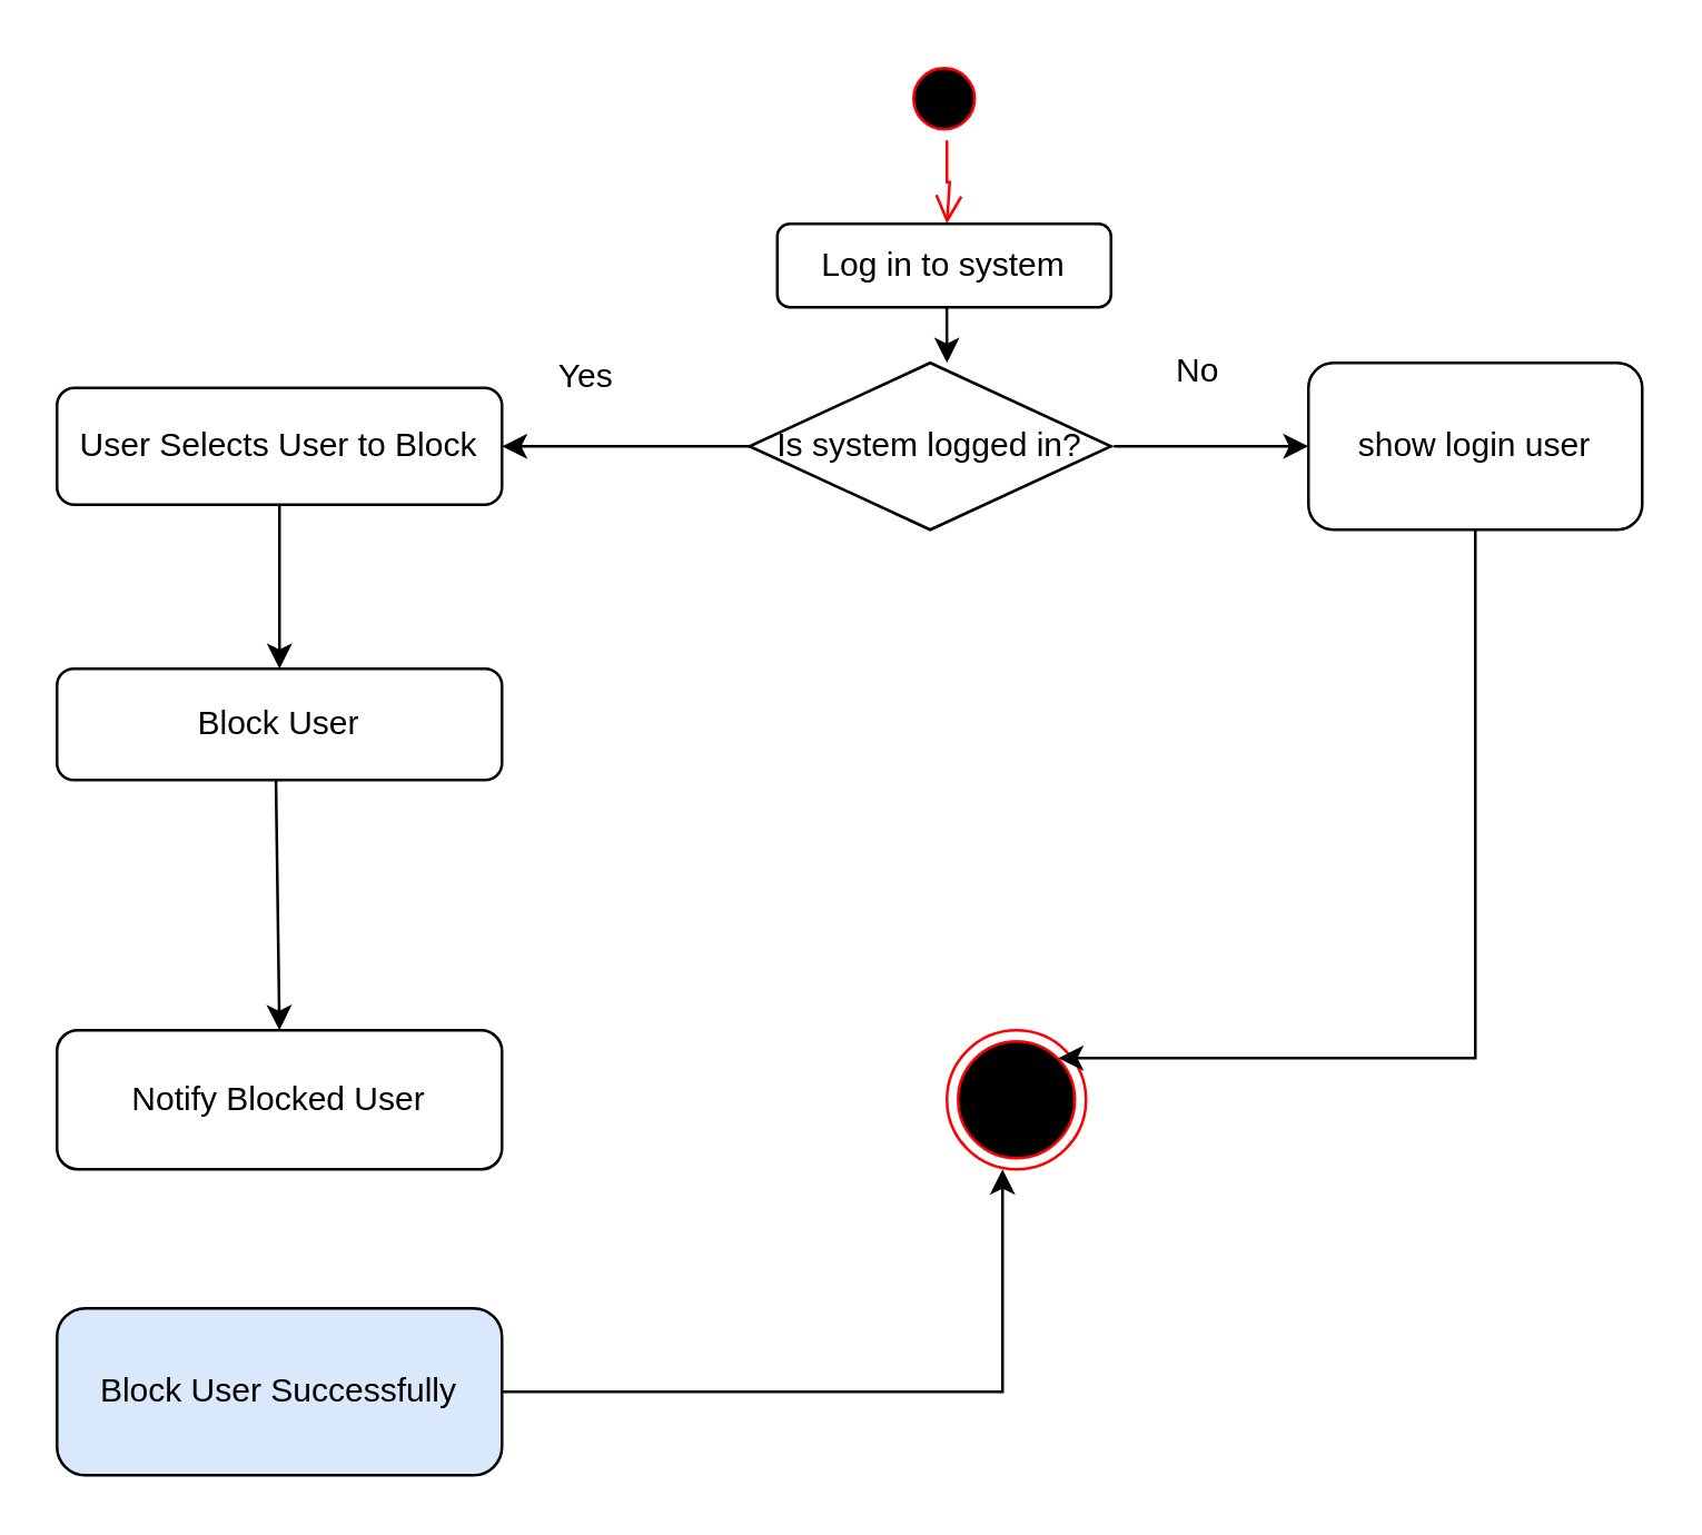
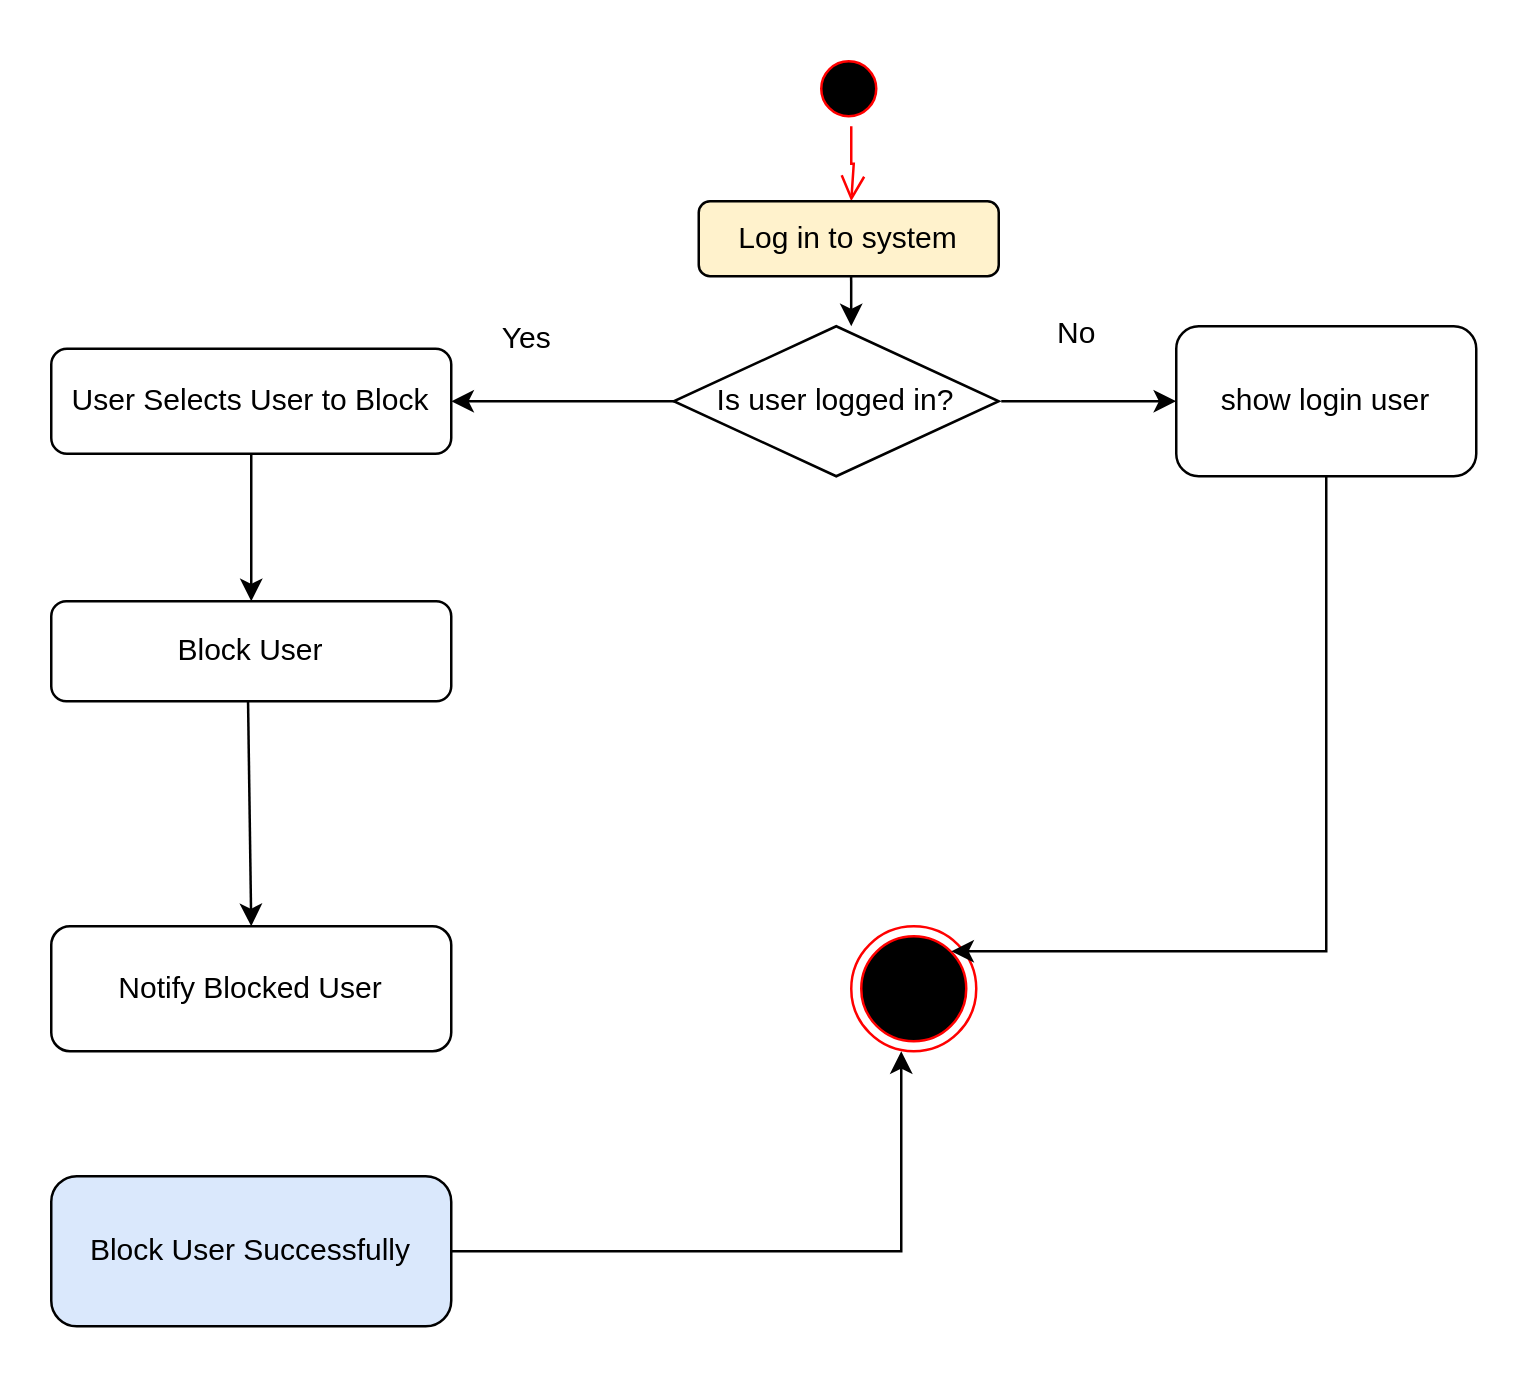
- <mxCell id="4" value="Log in to system" style="rounded=1;whiteSpace=wrap;html=1;" parent="1" vertex="1"><mxGeometry x="279" y="80" width="120" height="30" as="geometry" /></mxCell>
+ <mxCell id="4" value="Log in to system" style="rounded=1;whiteSpace=wrap;html=1;fillColor=#fff2cc;" parent="1" vertex="1"><mxGeometry x="279" y="80" width="120" height="30" as="geometry" /></mxCell>
- <mxCell id="5" value="Is system logged in?" style="rhombus;whiteSpace=wrap;html=1;" parent="1" vertex="1"><mxGeometry x="269" y="130" width="130" height="60" as="geometry" /></mxCell>
+ <mxCell id="5" value="Is user logged in?" style="rhombus;whiteSpace=wrap;html=1;" parent="1" vertex="1"><mxGeometry x="269" y="130" width="130" height="60" as="geometry" /></mxCell>
